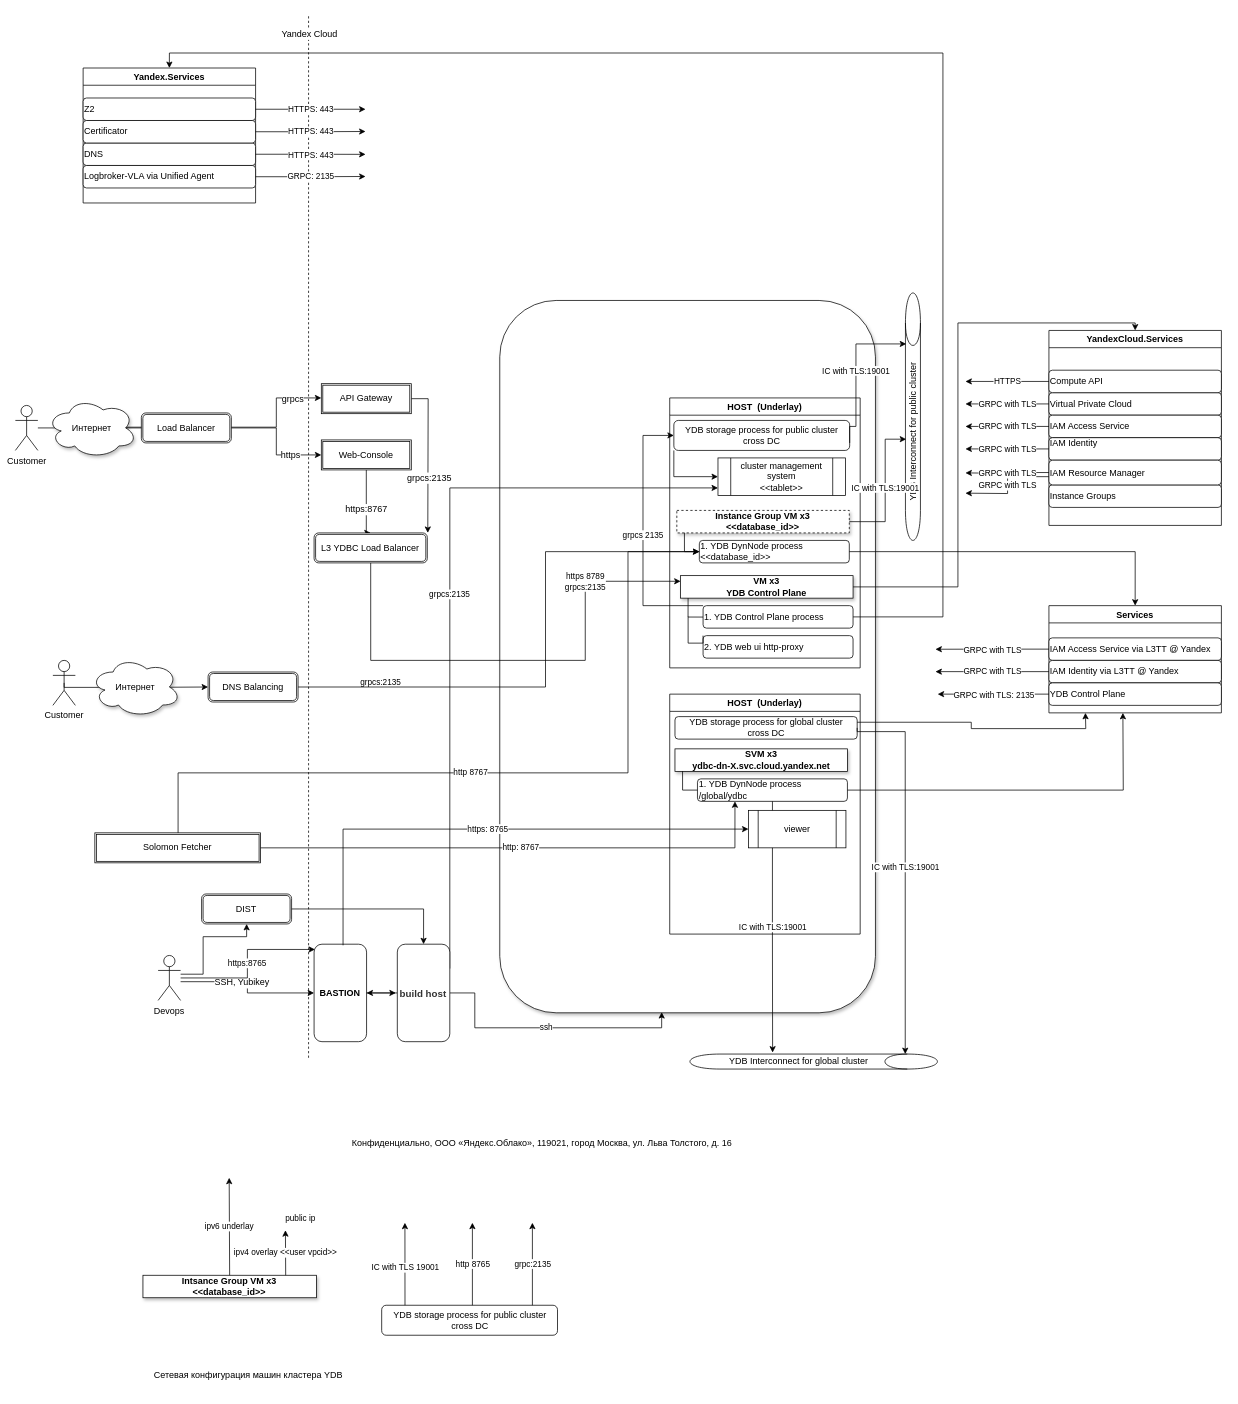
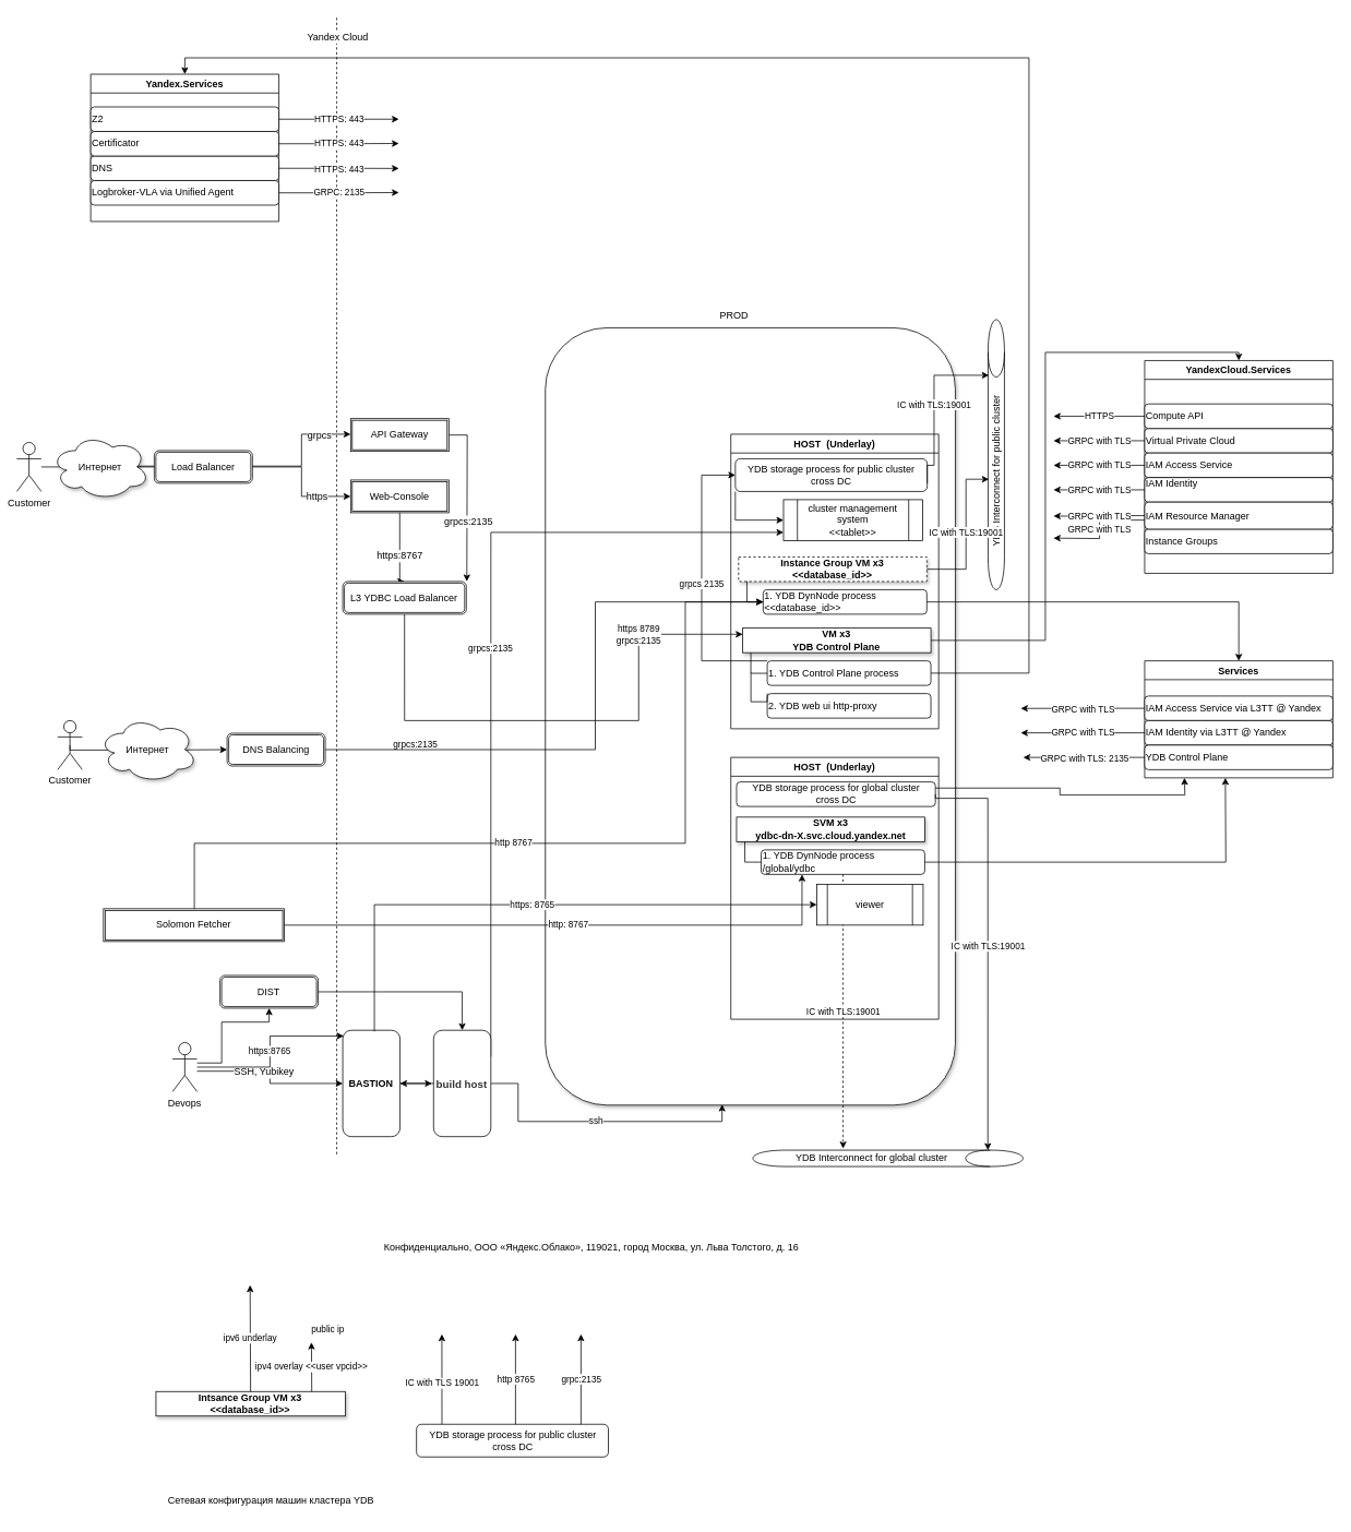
+ <mxCell id="5" value="PROD" style="text;html=1;strokeColor=none;fillColor=none;align=center;verticalAlign=middle;whiteSpace=wrap;overflow=hidden;rounded=1;shadow=1;glass=0;comic=0;" parent="1" vertex="1"><mxGeometry x="857.14" y="370" width="80" height="30" as="geometry" /></mxCell>
- <mxCell id="46" value="IC with TLS:19001" style="edgeStyle=orthogonalEdgeStyle;rounded=0;orthogonalLoop=1;jettySize=auto;html=1;exitX=0.5;exitY=1;exitDx=0;exitDy=0;entryX=-0.1;entryY=0.666;entryDx=0;entryDy=0;entryPerimeter=0;" parent="1" source="35" target="39" edge="1"><mxGeometry relative="1" as="geometry" /></mxCell>
+ <mxCell id="46" value="IC with TLS:19001" style="edgeStyle=orthogonalEdgeStyle;rounded=0;orthogonalLoop=1;jettySize=auto;html=1;exitX=0.5;exitY=1;exitDx=0;exitDy=0;entryX=-0.1;entryY=0.666;entryDx=0;entryDy=0;entryPerimeter=0;dashed=1;" parent="1" source="35" target="39" edge="1"><mxGeometry relative="1" as="geometry" /></mxCell>
